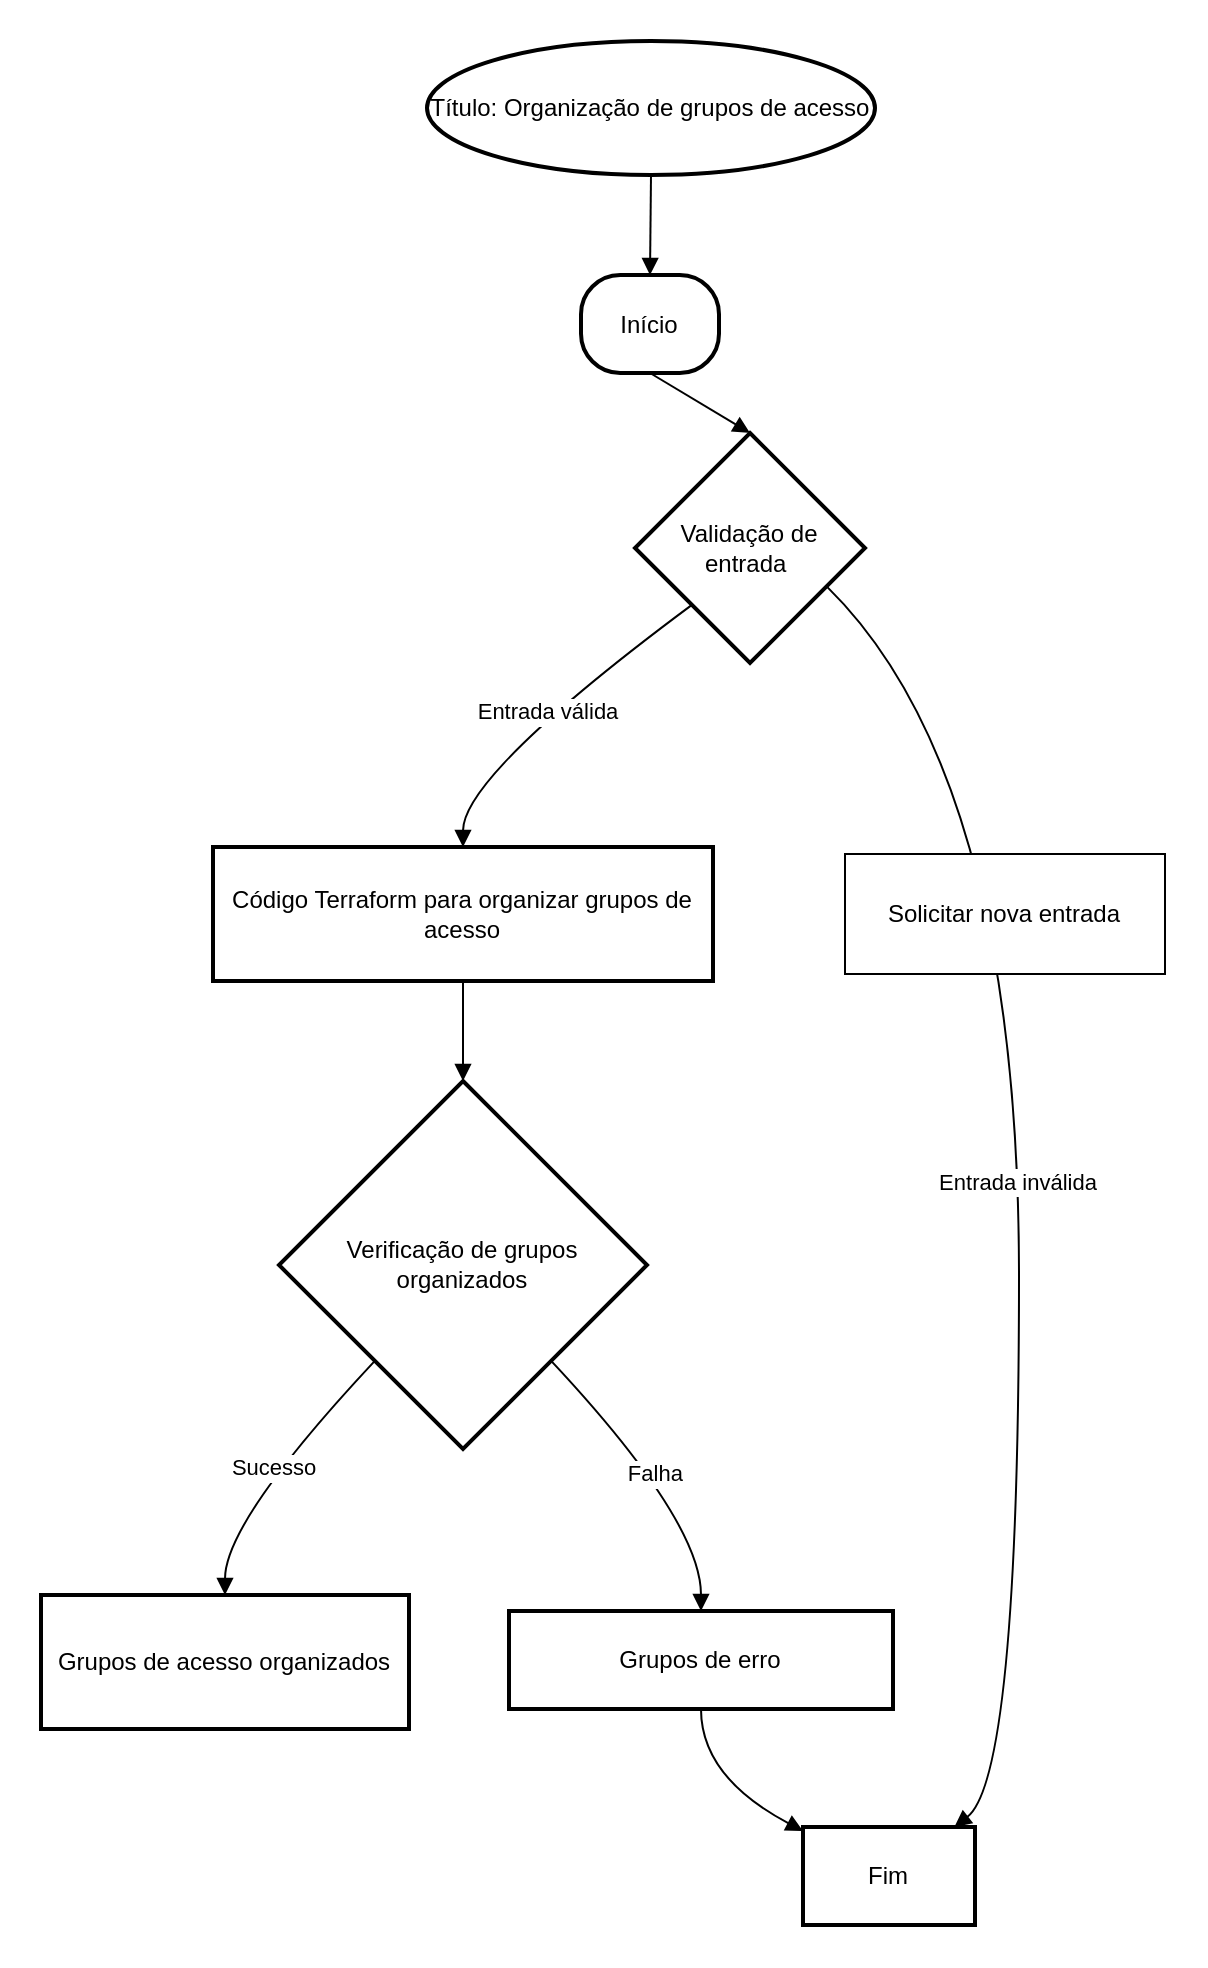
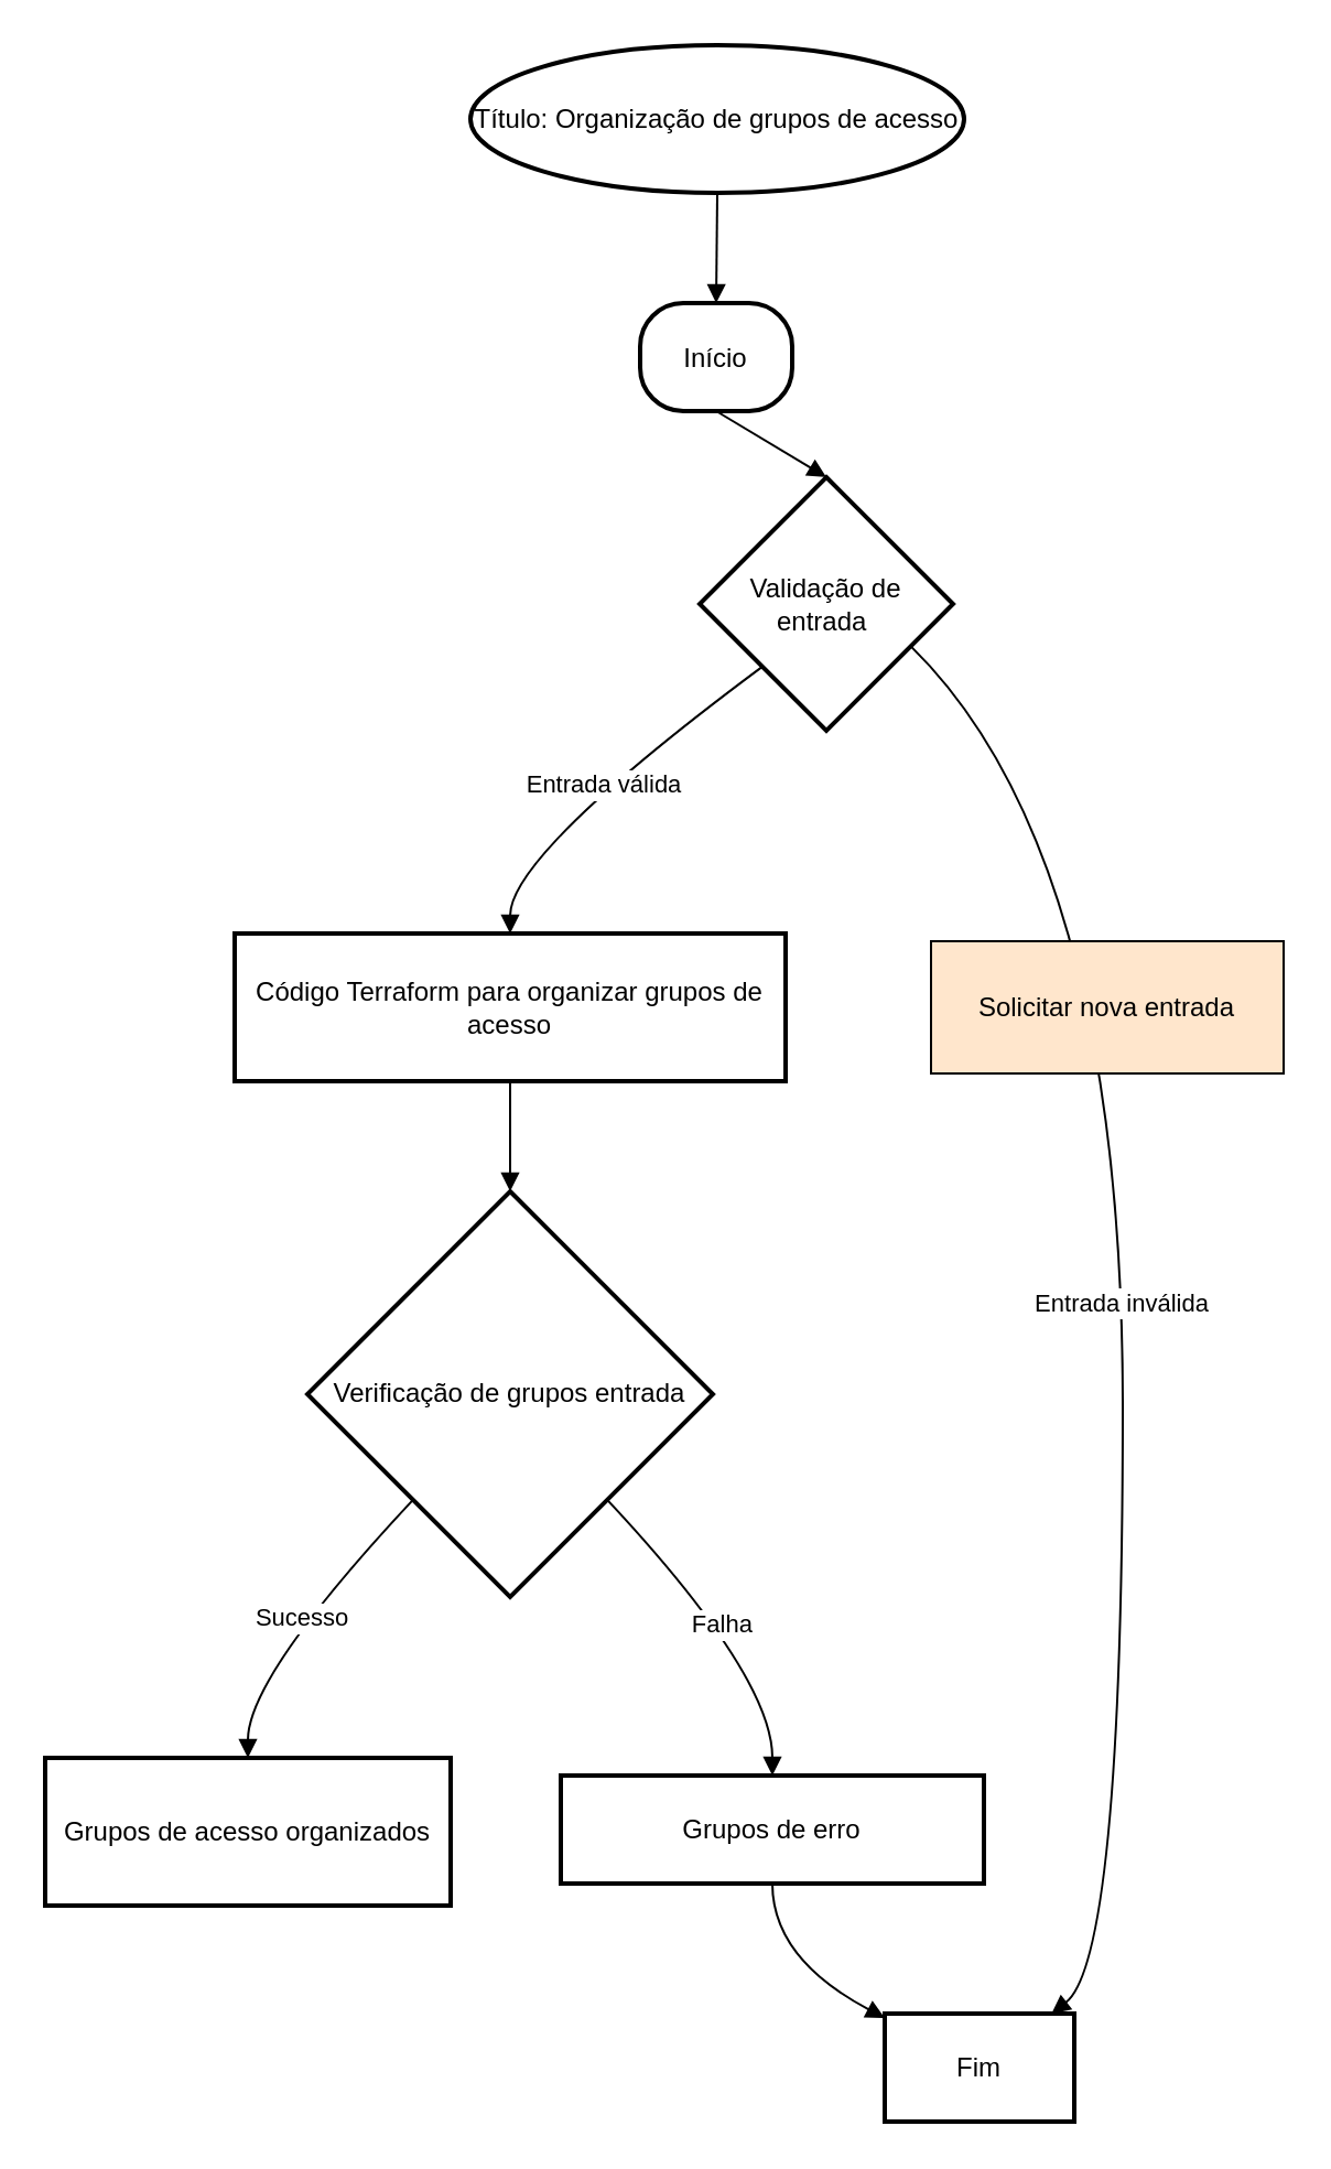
- <mxCell id="18" value="Solicitar nova entrada" style="rounded=0;whiteSpace=wrap;html=1;" vertex="1" parent="1"><mxGeometry x="422" y="426.5" width="160" height="60" as="geometry" /></mxCell>
+ <mxCell id="18" value="Solicitar nova entrada" style="rounded=0;whiteSpace=wrap;html=1;fillColor=#ffe6cc;" vertex="1" parent="1"><mxGeometry x="422" y="426.5" width="160" height="60" as="geometry" /></mxCell>
- <mxCell id="7" value="Verificação de grupos organizados" style="rhombus;strokeWidth=2;whiteSpace=wrap;" parent="1" vertex="1"><mxGeometry x="139" y="540" width="184" height="184" as="geometry" /></mxCell>
+ <mxCell id="7" value="Verificação de grupos entrada" style="rhombus;strokeWidth=2;whiteSpace=wrap;" parent="1" vertex="1"><mxGeometry x="139" y="540" width="184" height="184" as="geometry" /></mxCell>
